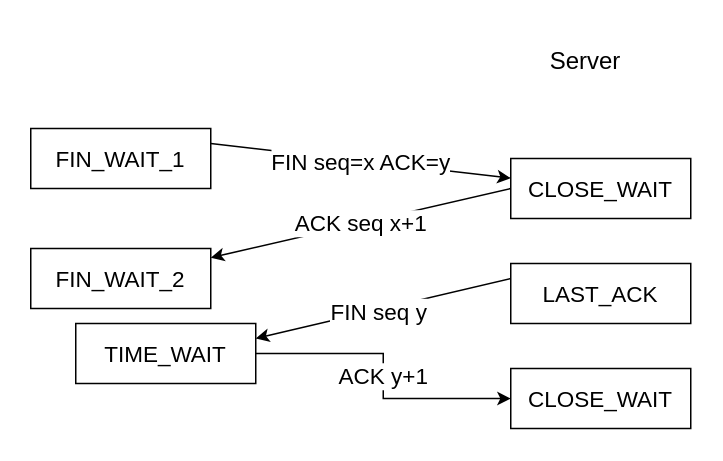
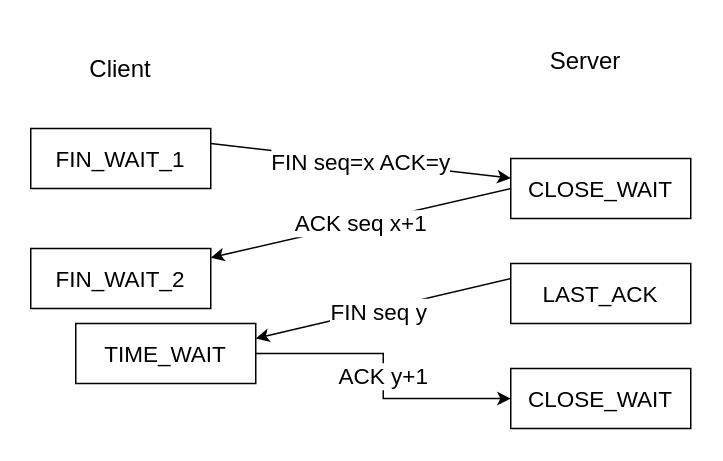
+ <mxCell id="2" value="&lt;font style=&quot;font-size: 16px&quot;&gt;Client&lt;/font&gt;" style="text;html=1;strokeColor=none;fillColor=none;align=center;verticalAlign=middle;whiteSpace=wrap;rounded=0;" parent="1" vertex="1"><mxGeometry x="20" y="25" width="120" height="40" as="geometry" /></mxCell>
